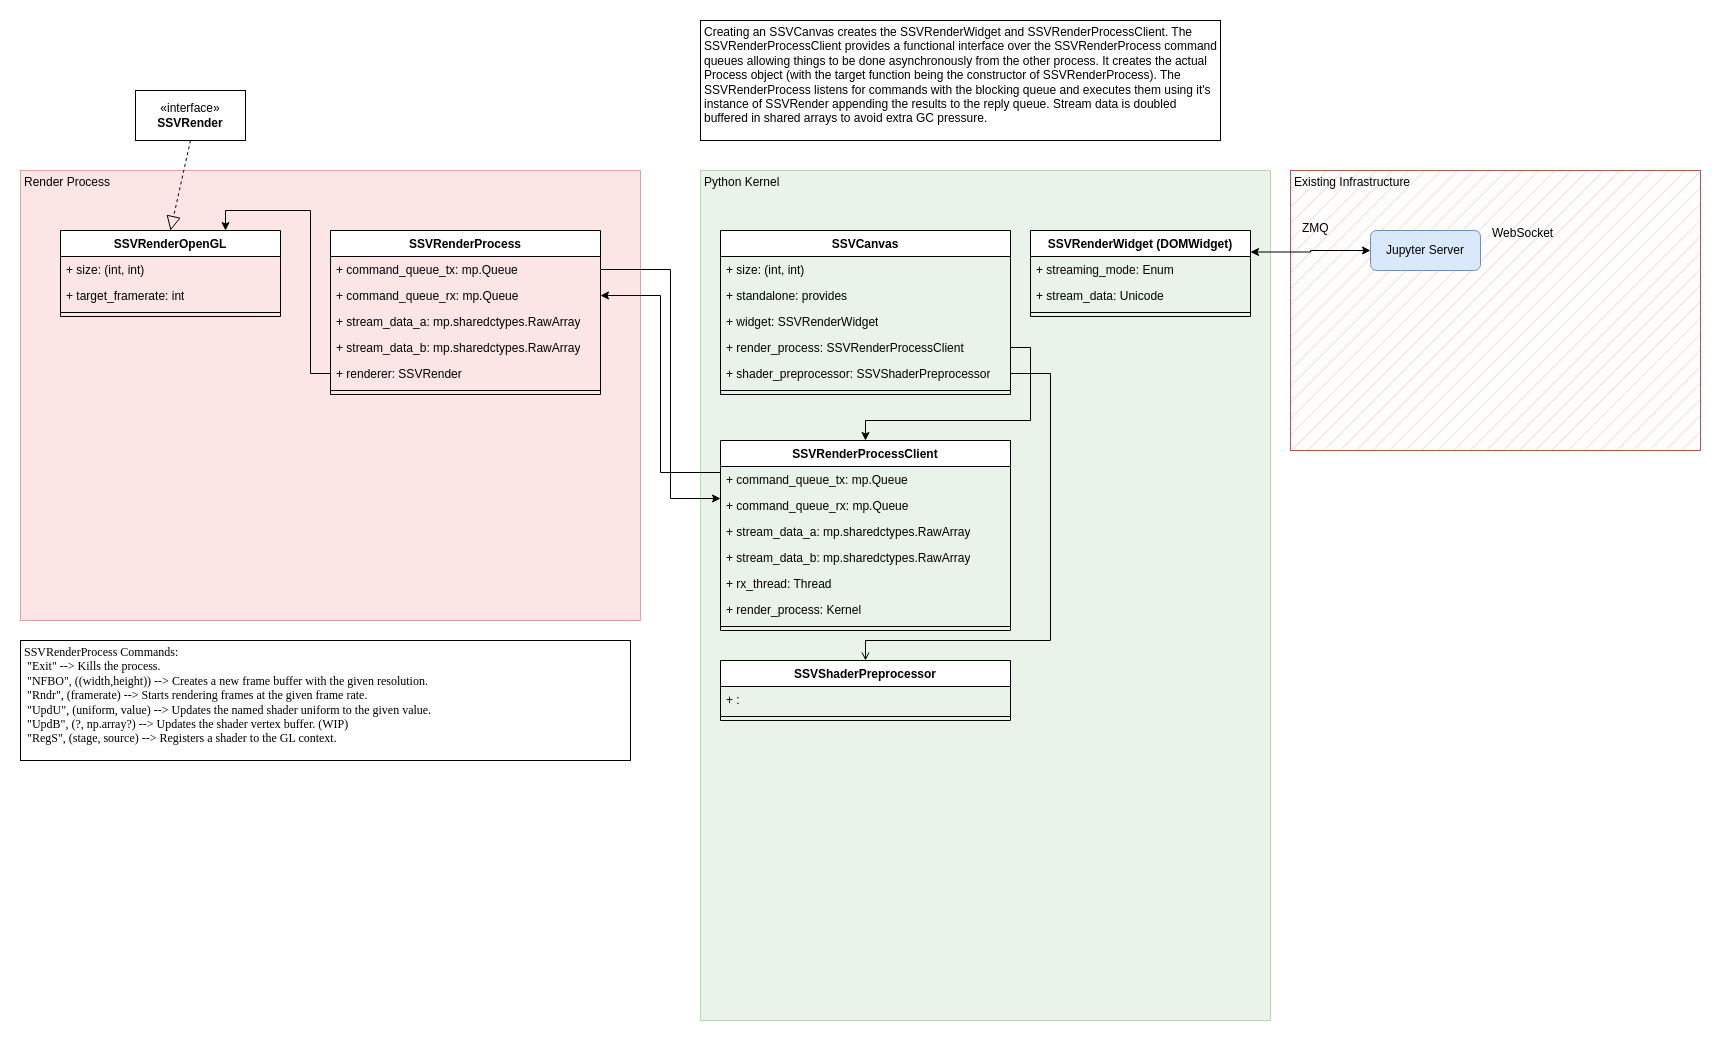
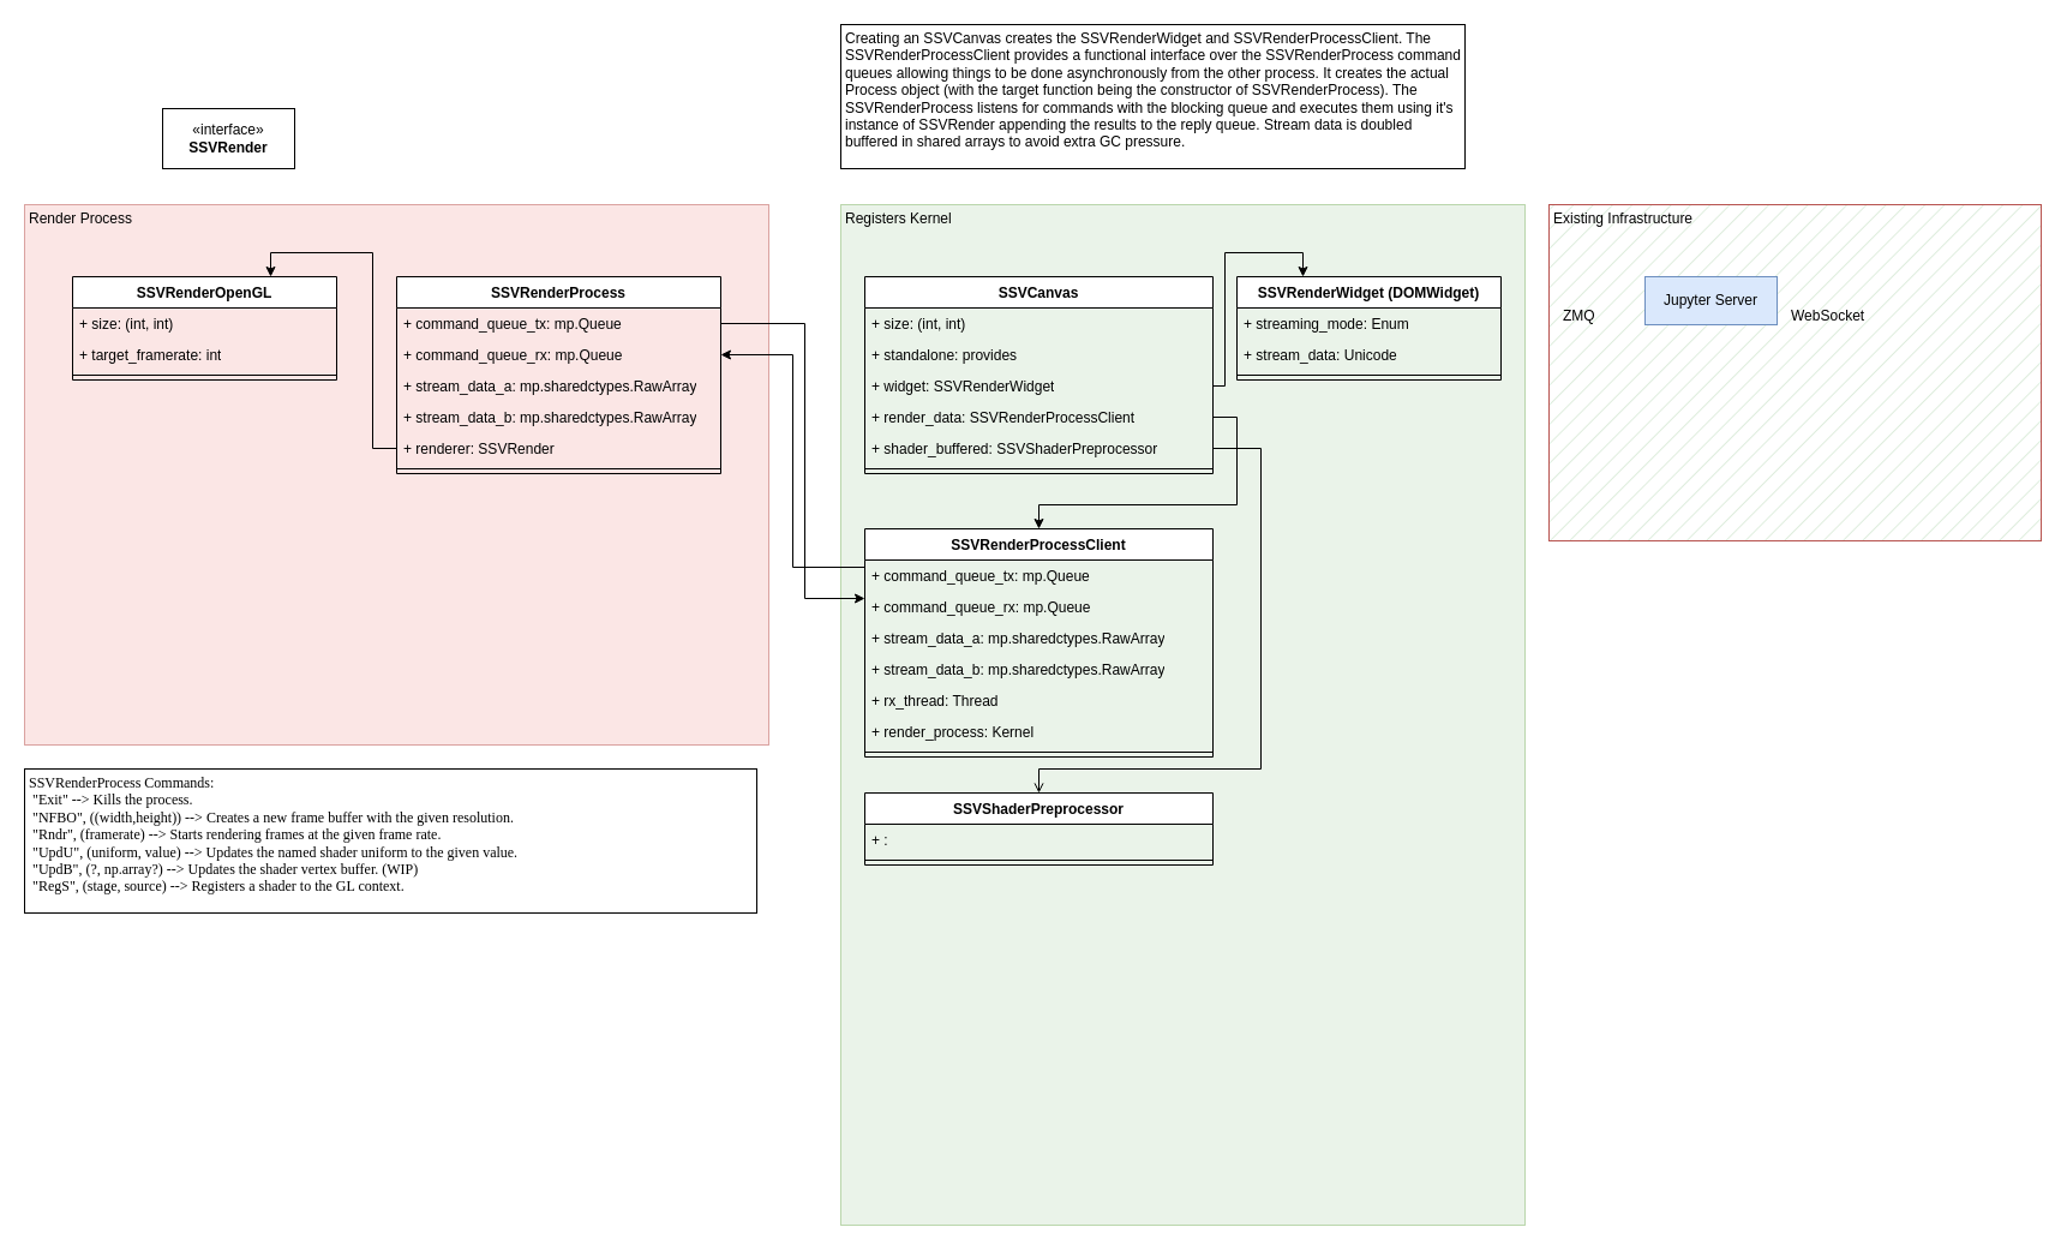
- <mxCell id="32" value="" style="endArrow=block;dashed=1;endFill=0;endSize=12;html=1;rounded=0;exitX=0.5;exitY=1;exitDx=0;exitDy=0;entryX=0.5;entryY=0;entryDx=0;entryDy=0;" edge="1" parent="1" source="31" target="27"><mxGeometry width="160" relative="1" as="geometry"><mxPoint x="390" y="80" as="sourcePoint" /><mxPoint x="550" y="80" as="targetPoint" /></mxGeometry></mxCell>
- <mxCell id="3" value="Python Kernel" style="rounded=0;whiteSpace=wrap;html=1;fillColor=#d5e8d4;strokeColor=#82b366;fillStyle=auto;gradientColor=none;opacity=50;align=left;verticalAlign=top;spacing=4;spacingTop=-4;" vertex="1" parent="1"><mxGeometry x="700" y="170" width="570" height="850" as="geometry" /></mxCell>
+ <mxCell id="3" value="Registers Kernel" style="rounded=0;whiteSpace=wrap;html=1;fillColor=#d5e8d4;strokeColor=#82b366;fillStyle=auto;gradientColor=none;opacity=50;align=left;verticalAlign=top;spacing=4;spacingTop=-4;" vertex="1" parent="1"><mxGeometry x="700" y="170" width="570" height="850" as="geometry" /></mxCell>
- <mxCell id="12" value="ZMQ" style="text;html=1;align=left;verticalAlign=middle;resizable=0;points=[];autosize=1;strokeColor=none;fillColor=none;" vertex="1" parent="1"><mxGeometry x="1300" y="213" width="50" height="30" as="geometry" /></mxCell>
+ <mxCell id="12" value="ZMQ" style="text;html=1;align=left;verticalAlign=middle;resizable=0;points=[];autosize=1;strokeColor=none;fillColor=none;" vertex="1" parent="1"><mxGeometry x="1300" y="248" width="50" height="30" as="geometry" /></mxCell>
+ <mxCell id="41" value="" style="edgeStyle=orthogonalEdgeStyle;rounded=0;orthogonalLoop=1;jettySize=auto;html=1;entryX=0.25;entryY=0;entryDx=0;entryDy=0;" edge="1" parent="1" source="16" target="5"><mxGeometry relative="1" as="geometry"><Array as="points"><mxPoint x="1020" y="321" /><mxPoint x="1020" y="210" /><mxPoint x="1085" y="210" /></Array></mxGeometry></mxCell>
- <mxCell id="11" value="WebSocket" style="text;html=1;align=left;verticalAlign=middle;resizable=0;points=[];autosize=1;strokeColor=none;fillColor=none;" vertex="1" parent="1"><mxGeometry x="1490" y="218" width="80" height="30" as="geometry" /></mxCell>
+ <mxCell id="11" value="WebSocket" style="text;html=1;align=left;verticalAlign=middle;resizable=0;points=[];autosize=1;strokeColor=none;fillColor=none;" vertex="1" parent="1"><mxGeometry x="1490" y="248" width="80" height="30" as="geometry" /></mxCell>
- <mxCell id="4" style="edgeStyle=orthogonalEdgeStyle;rounded=0;orthogonalLoop=1;jettySize=auto;html=1;exitX=1;exitY=0.25;exitDx=0;exitDy=0;entryX=0;entryY=0.5;entryDx=0;entryDy=0;startArrow=classic;startFill=1;" edge="1" parent="1" source="5" target="9"><mxGeometry relative="1" as="geometry"><Array as="points"><mxPoint x="1310" y="252" /><mxPoint x="1310" y="250" /></Array></mxGeometry></mxCell>
- <mxCell id="9" value="Jupyter Server" style="html=1;whiteSpace=wrap;fillColor=#dae8fc;strokeColor=#6c8ebf;rounded=1;" vertex="1" parent="1"><mxGeometry x="1370" y="230" width="110" height="40" as="geometry" /></mxCell>
+ <mxCell id="9" value="Jupyter Server" style="html=1;whiteSpace=wrap;fillColor=#dae8fc;strokeColor=#6c8ebf;" vertex="1" parent="1"><mxGeometry x="1370" y="230" width="110" height="40" as="geometry" /></mxCell>
- <mxCell id="2" value="Existing Infrastructure" style="rounded=0;whiteSpace=wrap;html=1;fillColor=#f8cecc;strokeColor=#b85450;fillStyle=hatch;verticalAlign=top;align=left;spacing=4;spacingTop=-4;" vertex="1" parent="1"><mxGeometry x="1290" y="170" width="410" height="280" as="geometry" /></mxCell>
+ <mxCell id="2" value="Existing Infrastructure" style="rounded=0;whiteSpace=wrap;html=1;fillColor=#d5e8d4;strokeColor=#b85450;fillStyle=hatch;verticalAlign=top;align=left;spacing=4;spacingTop=-4;" vertex="1" parent="1"><mxGeometry x="1290" y="170" width="410" height="280" as="geometry" /></mxCell>
- <mxCell id="17" value="+ render_process: SSVRenderProcessClient" style="text;strokeColor=none;fillColor=none;align=left;verticalAlign=top;spacingLeft=4;spacingRight=4;overflow=hidden;rotatable=0;points=[[0,0.5],[1,0.5]];portConstraint=eastwest;whiteSpace=wrap;html=1;" vertex="1" parent="13"><mxGeometry y="104" width="290" height="26" as="geometry" /></mxCell>
+ <mxCell id="17" value="+ render_data: SSVRenderProcessClient" style="text;strokeColor=none;fillColor=none;align=left;verticalAlign=top;spacingLeft=4;spacingRight=4;overflow=hidden;rotatable=0;points=[[0,0.5],[1,0.5]];portConstraint=eastwest;whiteSpace=wrap;html=1;" vertex="1" parent="13"><mxGeometry y="104" width="290" height="26" as="geometry" /></mxCell>
- <mxCell id="18" value="+ shader_preprocessor: SSVShaderPreprocessor" style="text;strokeColor=none;fillColor=none;align=left;verticalAlign=top;spacingLeft=4;spacingRight=4;overflow=hidden;rotatable=0;points=[[0,0.5],[1,0.5]];portConstraint=eastwest;whiteSpace=wrap;html=1;" vertex="1" parent="13"><mxGeometry y="130" width="290" height="26" as="geometry" /></mxCell>
+ <mxCell id="18" value="+ shader_buffered: SSVShaderPreprocessor" style="text;strokeColor=none;fillColor=none;align=left;verticalAlign=top;spacingLeft=4;spacingRight=4;overflow=hidden;rotatable=0;points=[[0,0.5],[1,0.5]];portConstraint=eastwest;whiteSpace=wrap;html=1;" vertex="1" parent="13"><mxGeometry y="130" width="290" height="26" as="geometry" /></mxCell>
